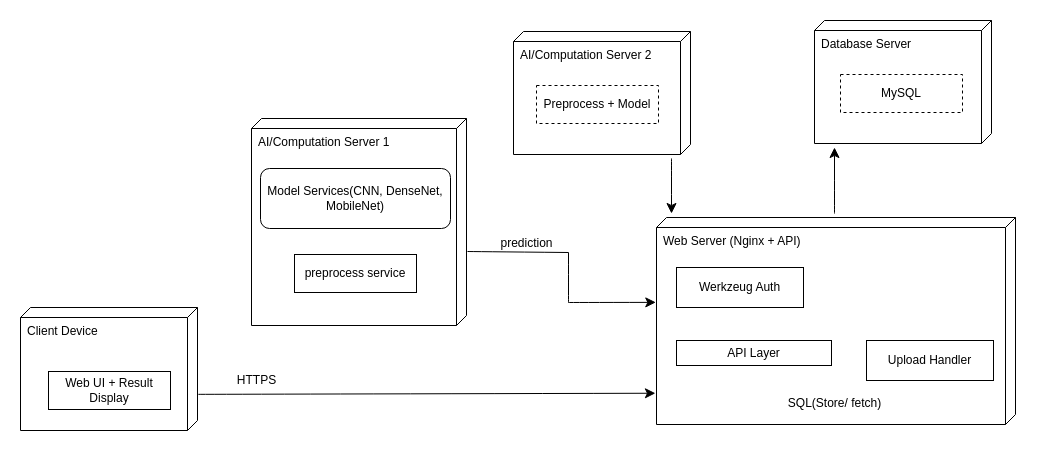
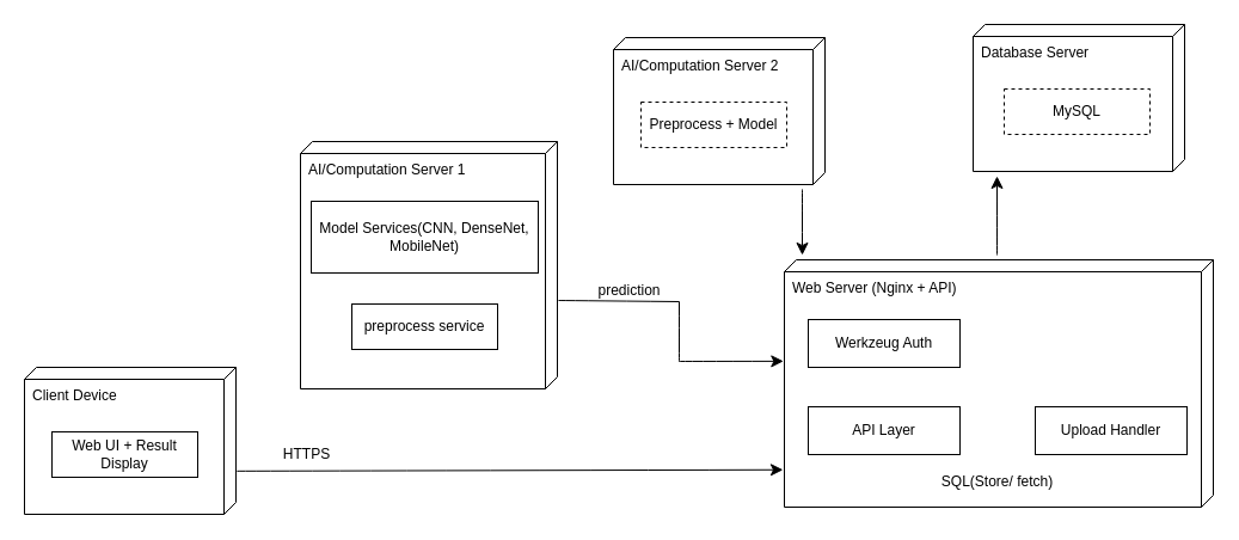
- <mxCell id="3" value="Model Services(CNN, DenseNet, MobileNet)" style="whiteSpace=wrap;html=1;rounded=1;" vertex="1" parent="1"><mxGeometry x="260" y="168" width="190" height="60" as="geometry" /></mxCell>
+ <mxCell id="3" value="Model Services(CNN, DenseNet, MobileNet)" style="rounded=0;whiteSpace=wrap;html=1;" vertex="1" parent="1"><mxGeometry x="260" y="168" width="190" height="60" as="geometry" /></mxCell>
- <mxCell id="11" value="API Layer" style="rounded=0;whiteSpace=wrap;html=1;" vertex="1" parent="1"><mxGeometry x="676" y="340" width="155" height="25" as="geometry" /></mxCell>
+ <mxCell id="11" value="API Layer" style="rounded=0;whiteSpace=wrap;html=1;" vertex="1" parent="1"><mxGeometry x="676" y="340" width="127" height="40" as="geometry" /></mxCell>
- <mxCell id="17" value="Web UI + Result Display" style="rounded=0;whiteSpace=wrap;html=1;" vertex="1" parent="1"><mxGeometry x="48" y="371" width="122" height="38" as="geometry" /></mxCell>
+ <mxCell id="17" value="Web UI + Result Display" style="rounded=0;whiteSpace=wrap;html=1;" vertex="1" parent="1"><mxGeometry x="43" y="361" width="122" height="38" as="geometry" /></mxCell>
